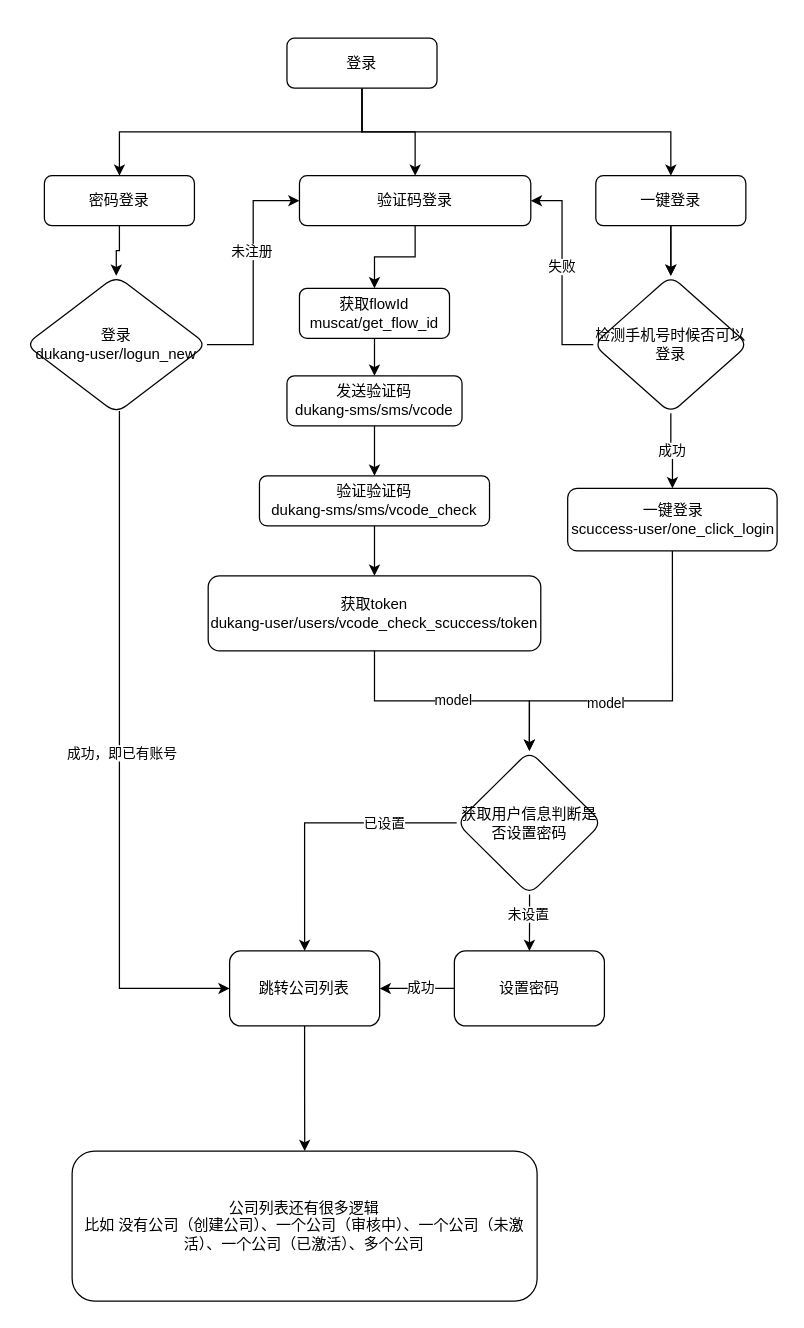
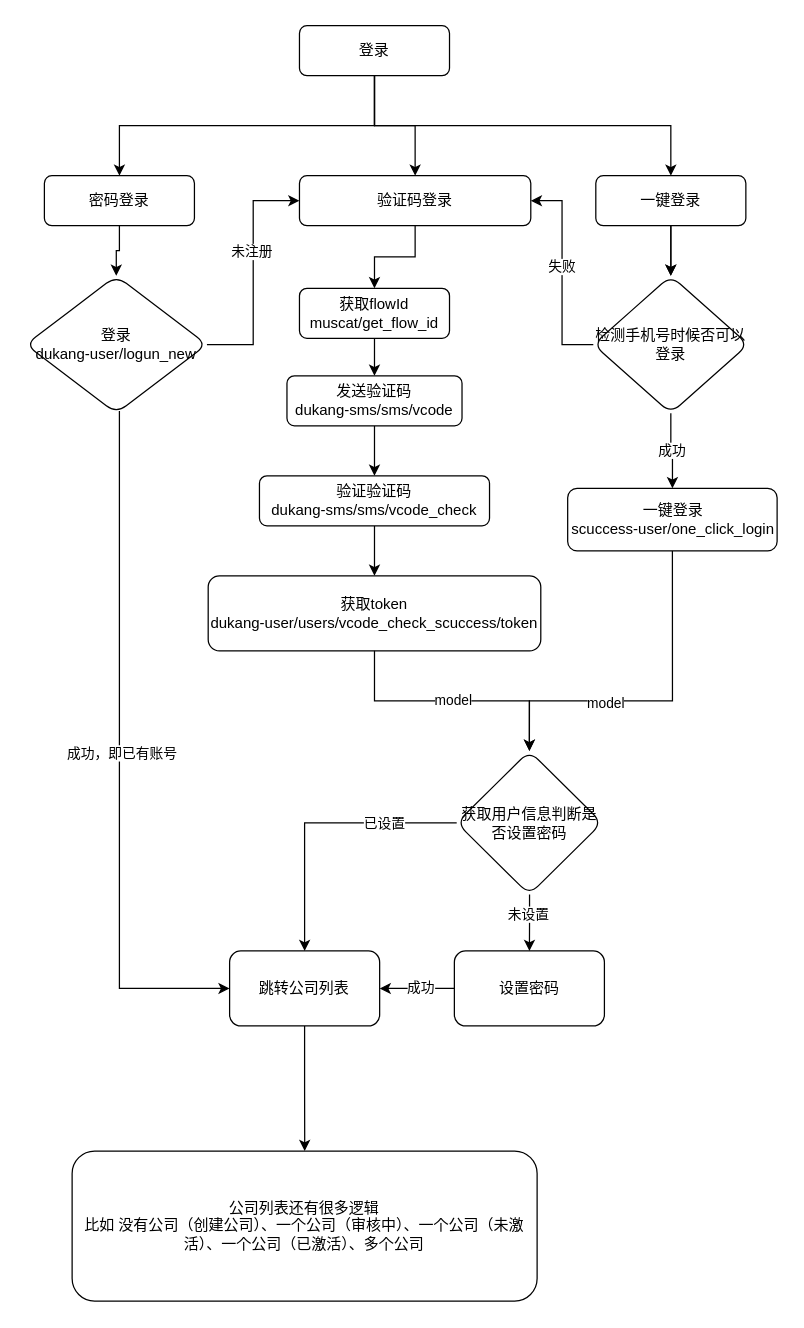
- <mxCell id="5" value="登录" style="rounded=1;whiteSpace=wrap;html=1;fontSize=12;glass=0;strokeWidth=1;shadow=0;" parent="1" vertex="1"><mxGeometry x="229" y="30" width="120" height="40" as="geometry" /></mxCell>
+ <mxCell id="5" value="登录" style="rounded=1;whiteSpace=wrap;html=1;fontSize=12;glass=0;strokeWidth=1;shadow=0;" parent="1" vertex="1"><mxGeometry x="239" y="20" width="120" height="40" as="geometry" /></mxCell>
